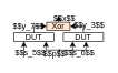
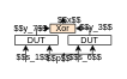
- <mxCell id="14" value="$$s_5$$" style="text;html=1;align=center;verticalAlign=middle;whiteSpace=wrap;rounded=0;" parent="1" vertex="1"><mxGeometry x="35" y="70" width="20" height="18" as="geometry" /></mxCell>
+ <mxCell id="14" value="$$s_1$$" style="text;html=1;align=center;verticalAlign=middle;whiteSpace=wrap;rounded=0;" parent="1" vertex="1"><mxGeometry x="35" y="70" width="20" height="18" as="geometry" /></mxCell>
